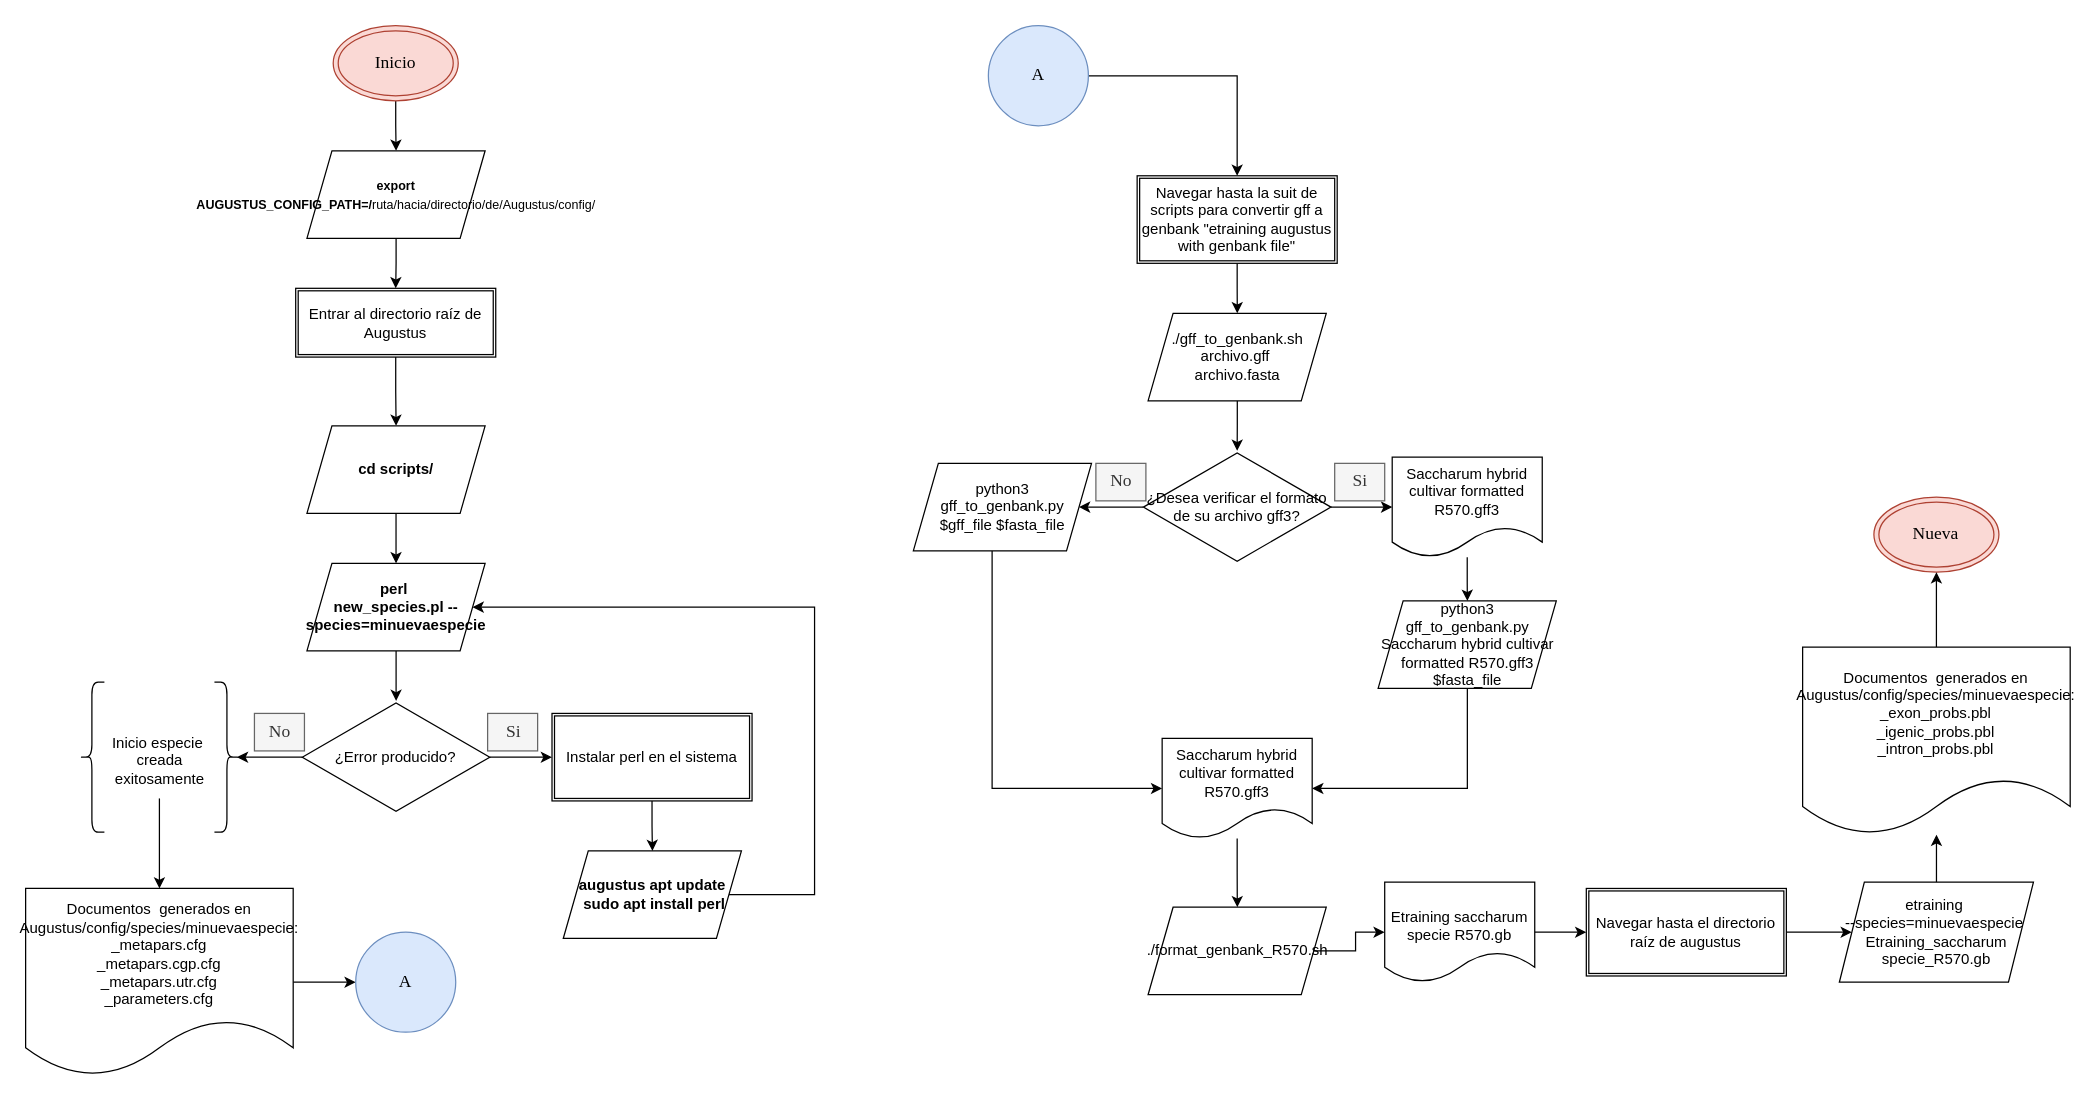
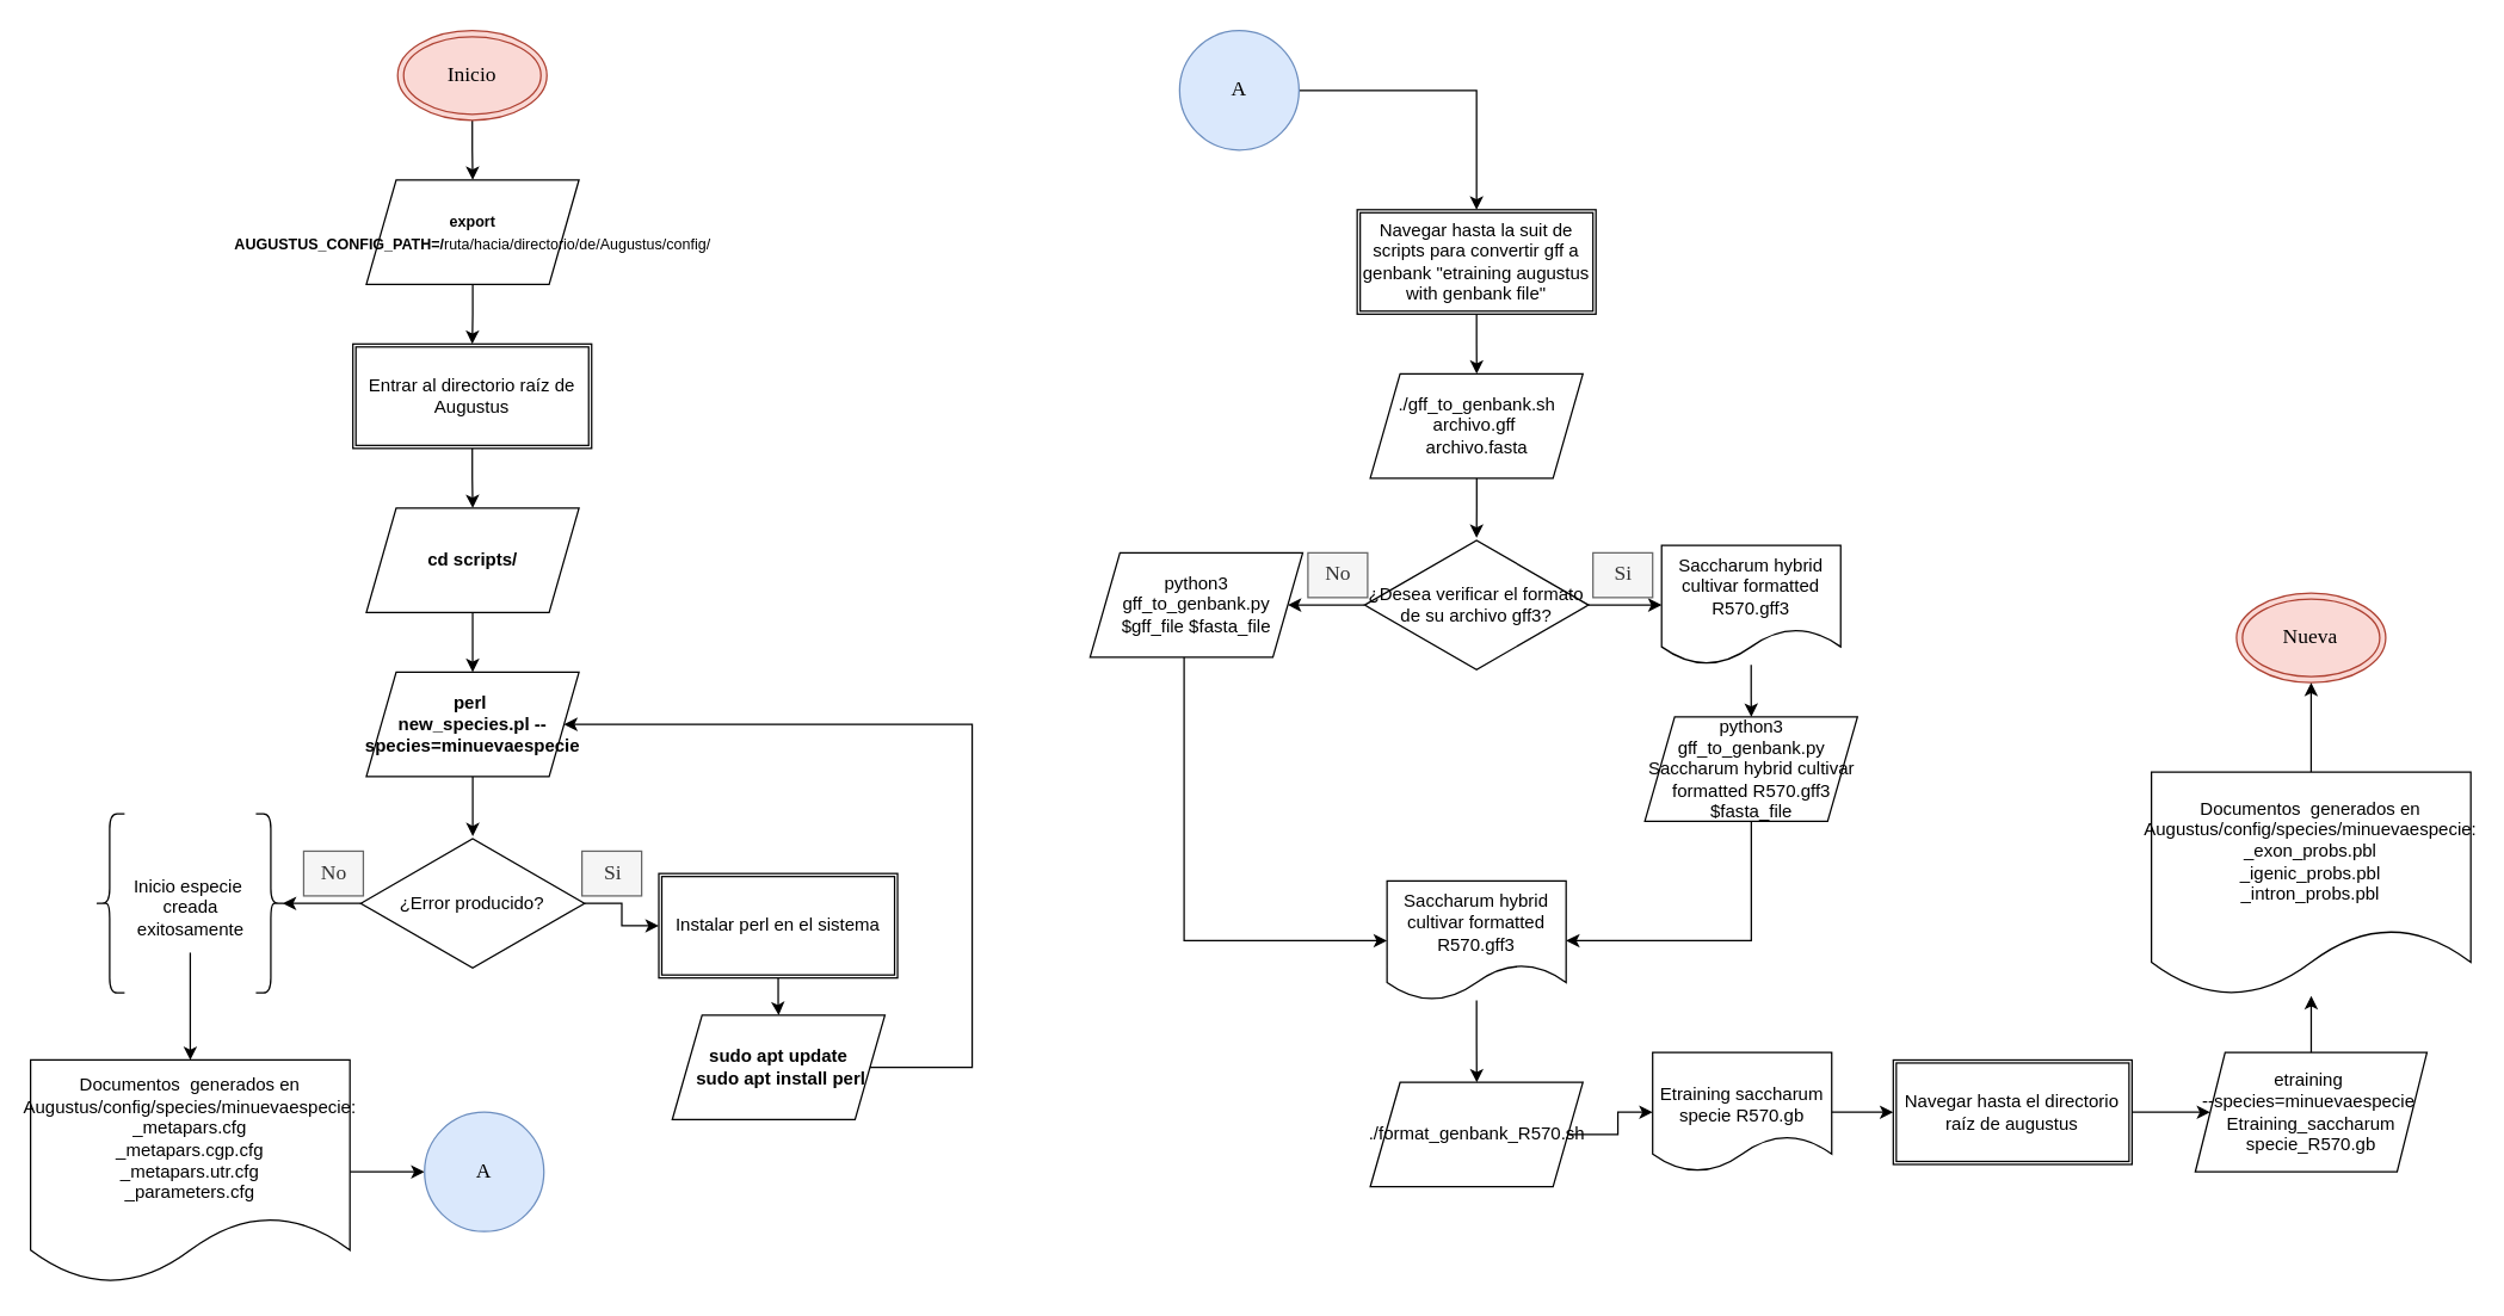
- <mxCell id="7" value="Entrar al directorio raíz de Augustus&lt;b&gt;&lt;br&gt;&lt;/b&gt;" style="shape=ext;double=1;rounded=0;whiteSpace=wrap;html=1;" parent="1" vertex="1"><mxGeometry x="236" y="230" width="160" height="55" as="geometry" /></mxCell>
+ <mxCell id="7" value="Entrar al directorio raíz de Augustus&lt;b&gt;&lt;br&gt;&lt;/b&gt;" style="shape=ext;double=1;rounded=0;whiteSpace=wrap;html=1;" parent="1" vertex="1"><mxGeometry x="236" y="230" width="160" height="70" as="geometry" /></mxCell>
- <mxCell id="11" value="&lt;div&gt;Instalar perl en el sistema&lt;br&gt;&lt;/div&gt;" style="shape=ext;double=1;rounded=0;whiteSpace=wrap;html=1;" parent="1" vertex="1"><mxGeometry x="441" y="570" width="160" height="70" as="geometry" /></mxCell>
+ <mxCell id="11" value="&lt;div&gt;Instalar perl en el sistema&lt;br&gt;&lt;/div&gt;" style="shape=ext;double=1;rounded=0;whiteSpace=wrap;html=1;" parent="1" vertex="1"><mxGeometry x="441" y="585" width="160" height="70" as="geometry" /></mxCell>
- <mxCell id="13" value="&lt;div&gt;&lt;b&gt;augustus apt update&lt;/b&gt;&lt;/div&gt;&lt;div&gt;&lt;b&gt;&amp;nbsp;sudo apt install perl&lt;/b&gt;&lt;/div&gt;" style="shape=parallelogram;perimeter=parallelogramPerimeter;whiteSpace=wrap;html=1;fixedSize=1;" parent="1" vertex="1"><mxGeometry x="450" y="680" width="142.5" height="70" as="geometry" /></mxCell>
+ <mxCell id="13" value="&lt;div&gt;&lt;b&gt;sudo apt update&lt;/b&gt;&lt;/div&gt;&lt;div&gt;&lt;b&gt;&amp;nbsp;sudo apt install perl&lt;/b&gt;&lt;/div&gt;" style="shape=parallelogram;perimeter=parallelogramPerimeter;whiteSpace=wrap;html=1;fixedSize=1;" parent="1" vertex="1"><mxGeometry x="450" y="680" width="142.5" height="70" as="geometry" /></mxCell>
